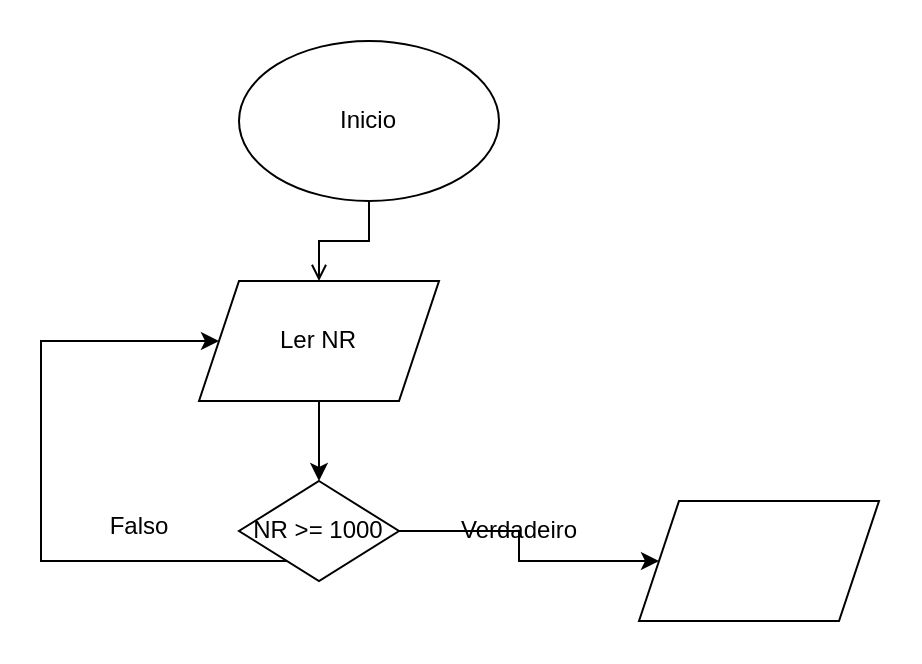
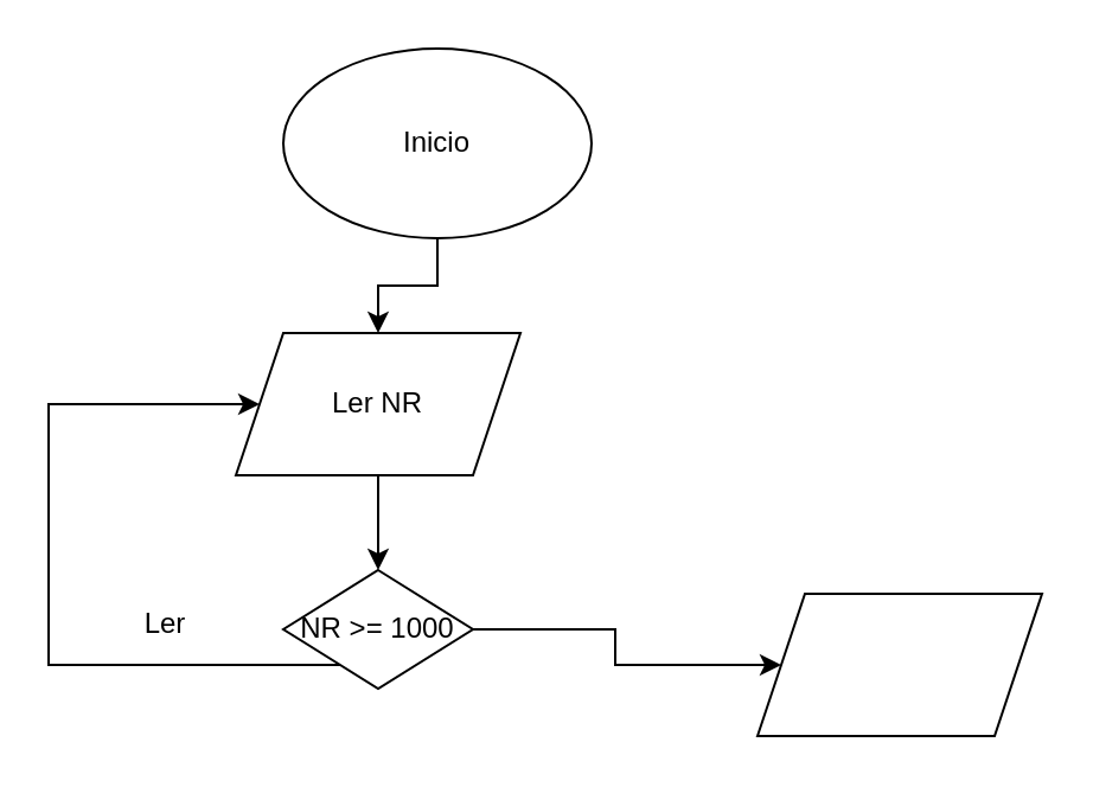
- <mxCell id="2" style="edgeStyle=orthogonalEdgeStyle;rounded=0;orthogonalLoop=1;jettySize=auto;html=1;endArrow=open;" edge="1" parent="1" source="3" target="5"><mxGeometry relative="1" as="geometry" /></mxCell>
+ <mxCell id="2" style="edgeStyle=orthogonalEdgeStyle;rounded=0;orthogonalLoop=1;jettySize=auto;html=1;" edge="1" parent="1" source="3" target="5"><mxGeometry relative="1" as="geometry" /></mxCell>
- <mxCell id="10" value="Falso" style="text;html=1;align=center;verticalAlign=middle;resizable=0;points=[];autosize=1;strokeColor=none;fillColor=none;" vertex="1" parent="1"><mxGeometry x="44" y="248" width="50" height="30" as="geometry" /></mxCell>
+ <mxCell id="10" value="Ler" style="text;html=1;align=center;verticalAlign=middle;resizable=0;points=[];autosize=1;strokeColor=none;fillColor=none;" vertex="1" parent="1"><mxGeometry x="44" y="248" width="50" height="30" as="geometry" /></mxCell>
- <mxCell id="9" value="Verdadeiro" style="text;html=1;align=center;verticalAlign=middle;resizable=0;points=[];autosize=1;strokeColor=none;fillColor=none;" vertex="1" parent="1"><mxGeometry x="219" y="250" width="80" height="30" as="geometry" /></mxCell>
